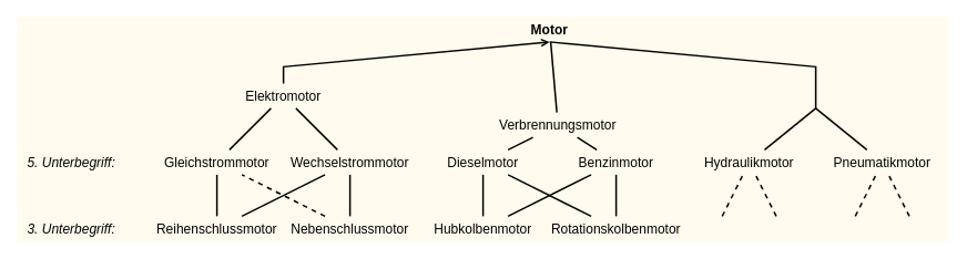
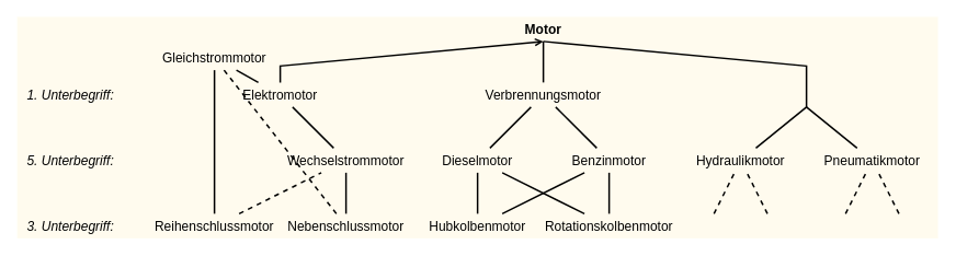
+ <mxCell id="42" value="1. Unterbegriff:" style="text;html=1;strokeColor=none;fillColor=none;align=right;verticalAlign=middle;whiteSpace=wrap;rounded=0;pointerEvents=0;fontSize=16;fontStyle=2;connectable=0;allowArrows=0;expand=0;movable=0;resizable=0;rotatable=0;cloneable=0;deletable=0;" parent="1" vertex="1"><mxGeometry x="20" y="100" width="120" height="30" as="geometry" /></mxCell>
- <mxCell id="5" value="Verbrennungsmotor" style="text;html=1;strokeColor=none;fillColor=none;align=center;verticalAlign=middle;whiteSpace=wrap;rounded=0;fontSize=16;pointerEvents=0;deletable=0;cloneable=0;rotatable=0;resizable=0;expand=0;connectable=0;allowArrows=0;movable=0;" parent="1" vertex="1"><mxGeometry x="590" y="135" width="160" height="30" as="geometry" /></mxCell>
+ <mxCell id="5" value="Verbrennungsmotor" style="text;html=1;strokeColor=none;fillColor=none;align=center;verticalAlign=middle;whiteSpace=wrap;rounded=0;fontSize=16;pointerEvents=0;deletable=0;cloneable=0;rotatable=0;resizable=0;expand=0;connectable=0;allowArrows=0;movable=0;" parent="1" vertex="1"><mxGeometry x="580" y="100" width="160" height="30" as="geometry" /></mxCell>
- <mxCell id="6" value="Gleichstrommotor" style="text;html=1;strokeColor=none;fillColor=none;align=center;verticalAlign=middle;whiteSpace=wrap;rounded=0;fontSize=16;pointerEvents=0;deletable=0;cloneable=0;rotatable=0;resizable=0;expand=0;connectable=0;allowArrows=0;movable=0;" parent="1" vertex="1"><mxGeometry x="180" y="180" width="160" height="30" as="geometry" /></mxCell>
+ <mxCell id="6" value="Gleichstrommotor" style="text;html=1;strokeColor=none;fillColor=none;align=center;verticalAlign=middle;whiteSpace=wrap;rounded=0;fontSize=16;pointerEvents=0;deletable=0;cloneable=0;rotatable=0;resizable=0;expand=0;connectable=0;allowArrows=0;movable=0;" parent="1" vertex="1"><mxGeometry x="180" y="55" width="160" height="30" as="geometry" /></mxCell>
- <mxCell id="29" value="" style="endArrow=none;html=1;rounded=0;fontSize=16;strokeWidth=2;startFill=0;endFill=0;anchorPointDirection=0;bendable=0;cloneable=0;deletable=0;movable=0;" parent="1" source="22" target="7" edge="1"><mxGeometry width="50" height="50" relative="1" as="geometry"><mxPoint x="430" y="270" as="sourcePoint" /><mxPoint x="430" y="220" as="targetPoint" /></mxGeometry></mxCell>
+ <mxCell id="29" value="" style="endArrow=none;html=1;rounded=0;fontSize=16;strokeWidth=2;startFill=0;endFill=0;anchorPointDirection=0;bendable=0;cloneable=0;deletable=0;movable=0;dashed=1;" parent="1" source="22" target="7" edge="1"><mxGeometry width="50" height="50" relative="1" as="geometry"><mxPoint x="430" y="270" as="sourcePoint" /><mxPoint x="430" y="220" as="targetPoint" /></mxGeometry></mxCell>
